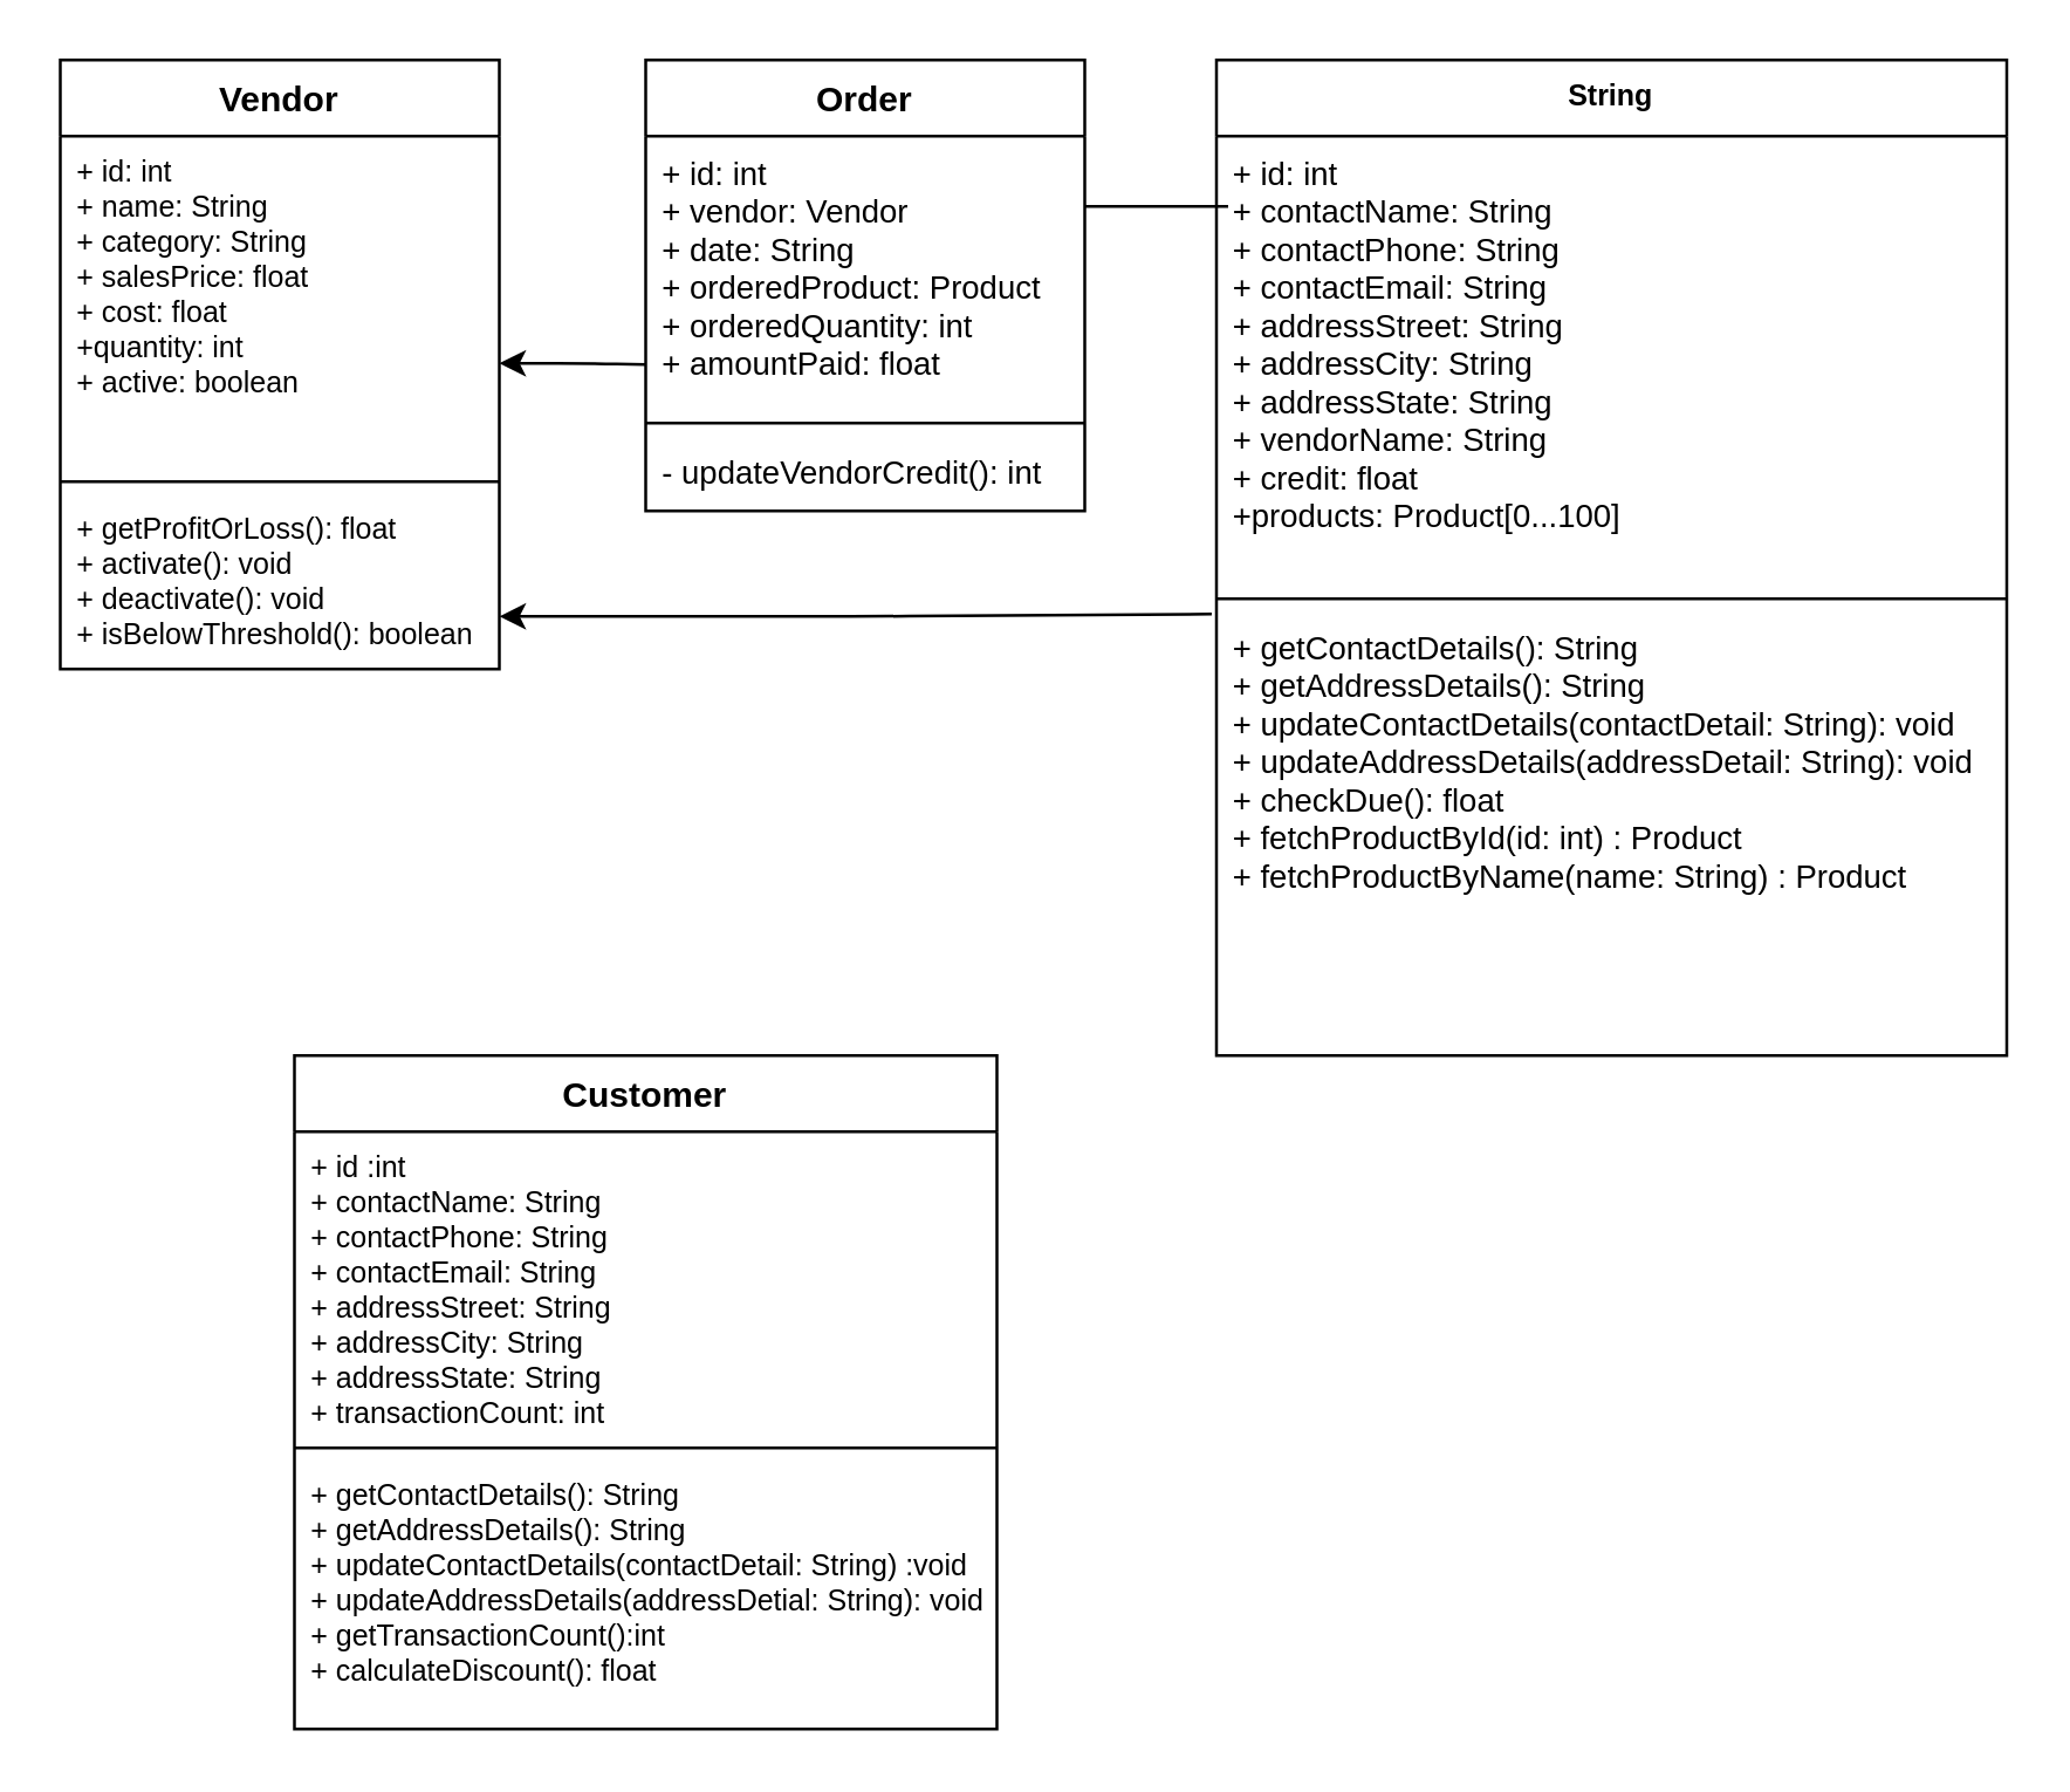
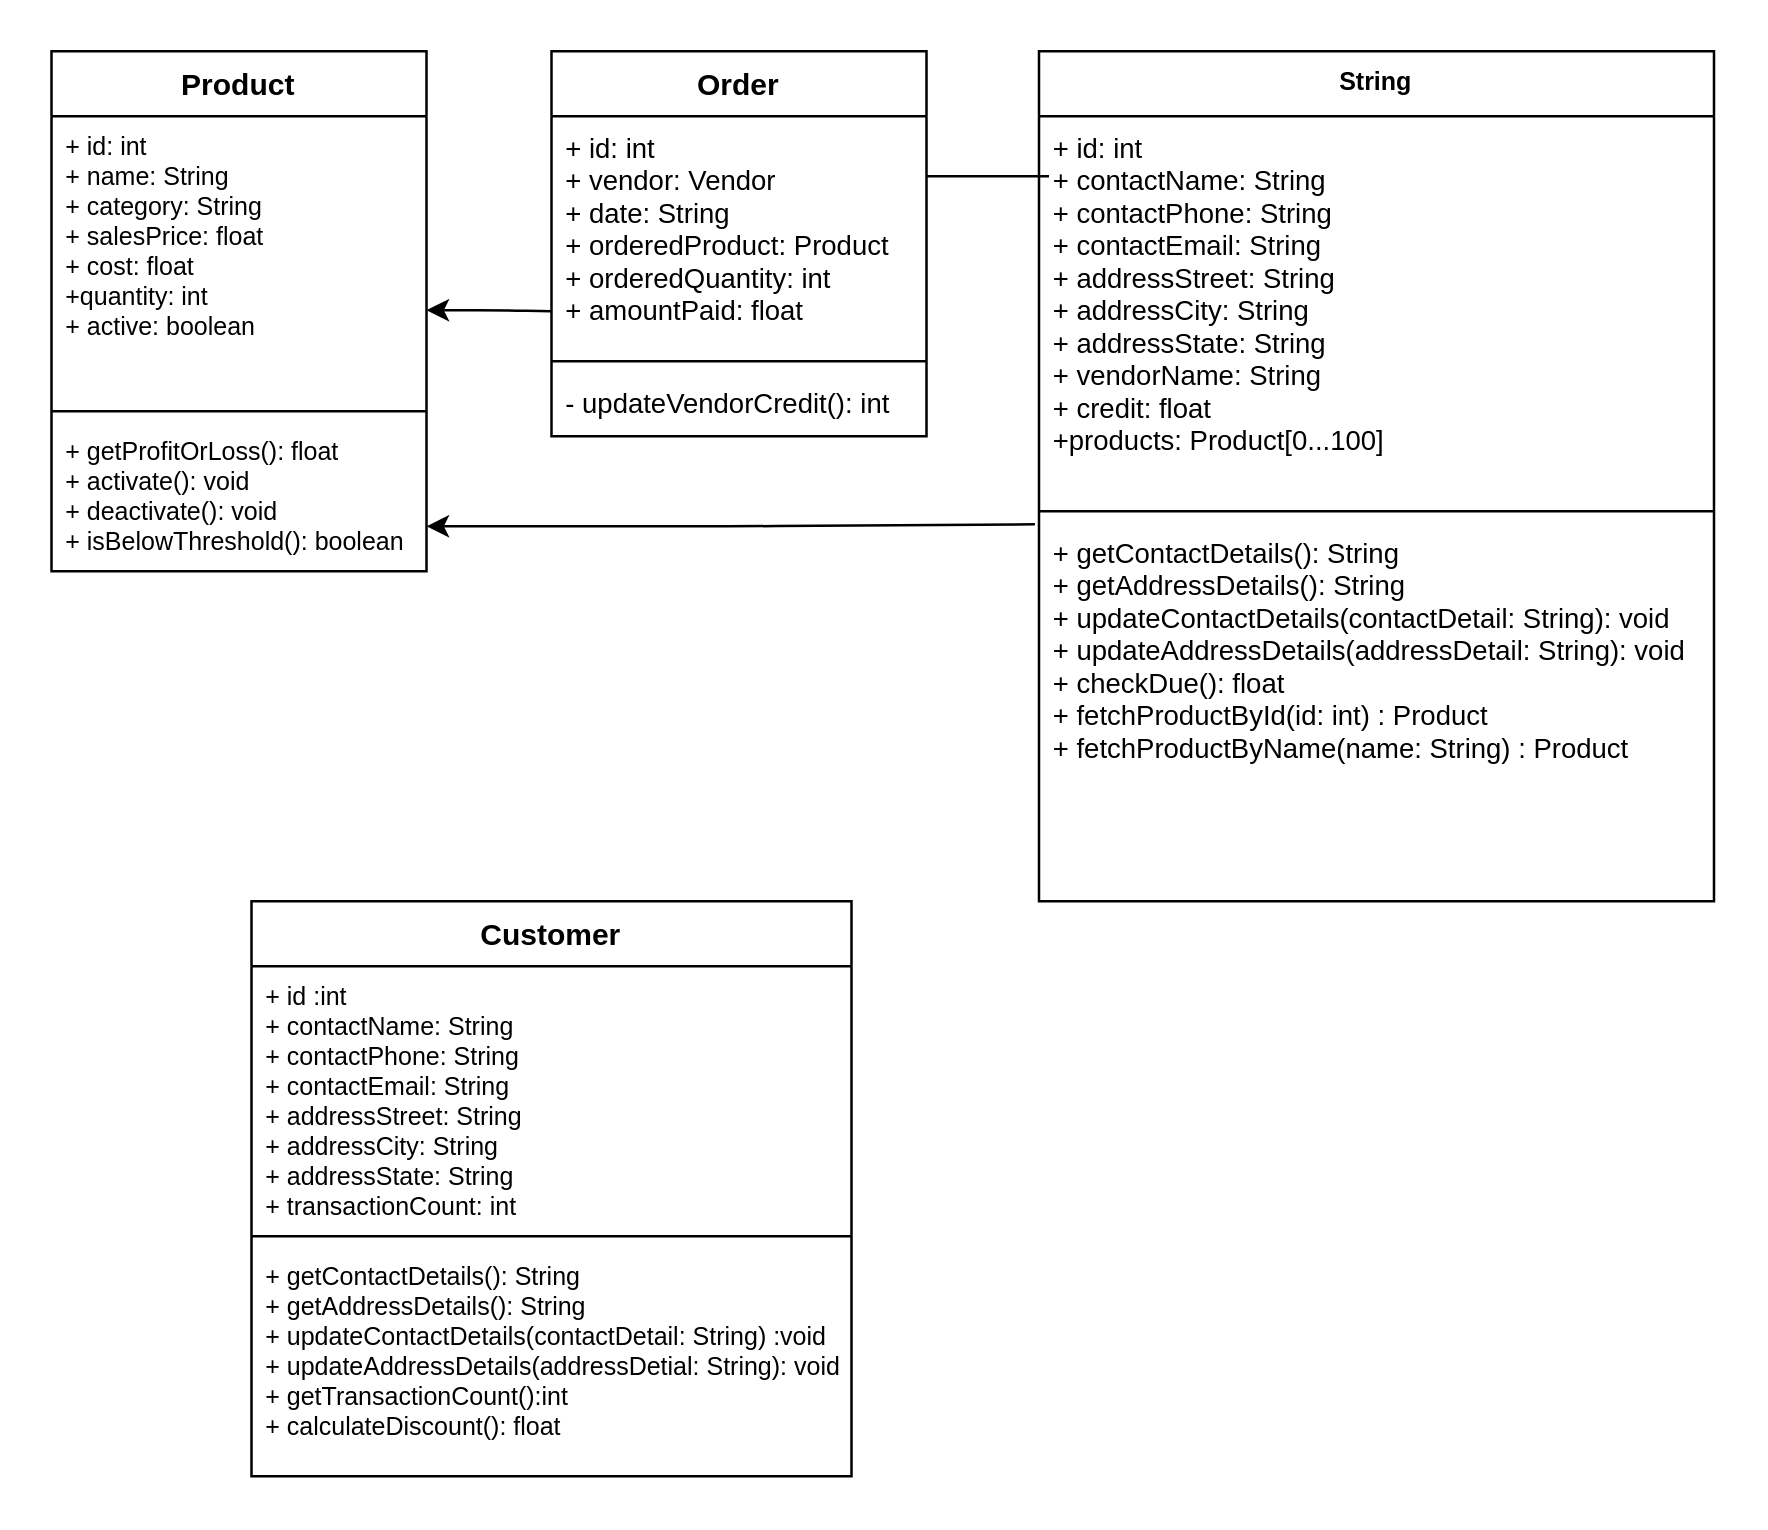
- <mxCell id="2" value="Vendor" style="swimlane;fontStyle=1;align=center;verticalAlign=top;childLayout=stackLayout;horizontal=1;startSize=26;horizontalStack=0;resizeParent=1;resizeParentMax=0;resizeLast=0;collapsible=1;marginBottom=0;" parent="1" vertex="1"><mxGeometry x="20" y="20" width="150" height="208" as="geometry" /></mxCell>
+ <mxCell id="2" value="Product" style="swimlane;fontStyle=1;align=center;verticalAlign=top;childLayout=stackLayout;horizontal=1;startSize=26;horizontalStack=0;resizeParent=1;resizeParentMax=0;resizeLast=0;collapsible=1;marginBottom=0;" parent="1" vertex="1"><mxGeometry x="20" y="20" width="150" height="208" as="geometry" /></mxCell>
